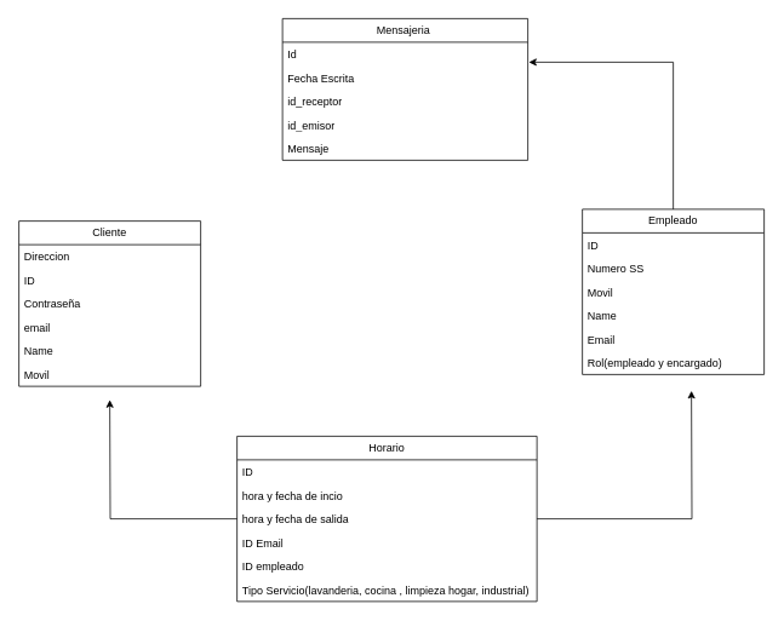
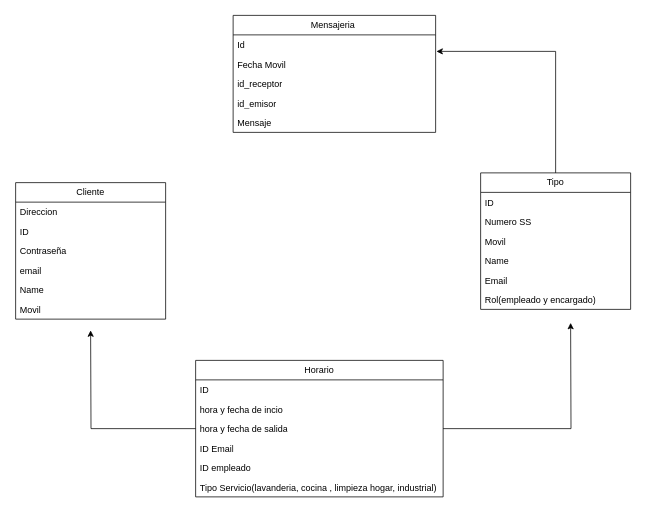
- <mxCell id="27" value="Fecha Escrita&amp;nbsp;" style="text;strokeColor=none;fillColor=none;align=left;verticalAlign=top;spacingLeft=4;spacingRight=4;overflow=hidden;rotatable=0;points=[[0,0.5],[1,0.5]];portConstraint=eastwest;whiteSpace=wrap;html=1;" vertex="1" parent="25"><mxGeometry y="52" width="270" height="26" as="geometry" /></mxCell>
+ <mxCell id="27" value="Fecha Movil&amp;nbsp;" style="text;strokeColor=none;fillColor=none;align=left;verticalAlign=top;spacingLeft=4;spacingRight=4;overflow=hidden;rotatable=0;points=[[0,0.5],[1,0.5]];portConstraint=eastwest;whiteSpace=wrap;html=1;" vertex="1" parent="25"><mxGeometry y="52" width="270" height="26" as="geometry" /></mxCell>
- <mxCell id="9" value="Empleado" style="swimlane;fontStyle=0;childLayout=stackLayout;horizontal=1;startSize=26;fillColor=none;horizontalStack=0;resizeParent=1;resizeParentMax=0;resizeLast=0;collapsible=1;marginBottom=0;whiteSpace=wrap;html=1;" vertex="1" parent="1"><mxGeometry x="640" y="230" width="200" height="182" as="geometry" /></mxCell>
+ <mxCell id="9" value="Tipo" style="swimlane;fontStyle=0;childLayout=stackLayout;horizontal=1;startSize=26;fillColor=none;horizontalStack=0;resizeParent=1;resizeParentMax=0;resizeLast=0;collapsible=1;marginBottom=0;whiteSpace=wrap;html=1;" vertex="1" parent="1"><mxGeometry x="640" y="230" width="200" height="182" as="geometry" /></mxCell>
